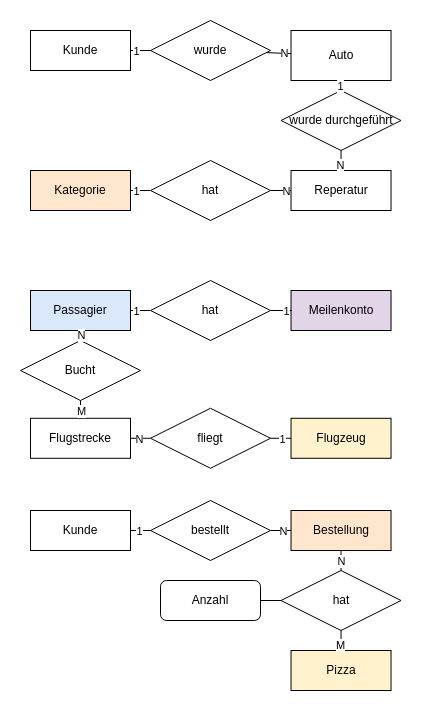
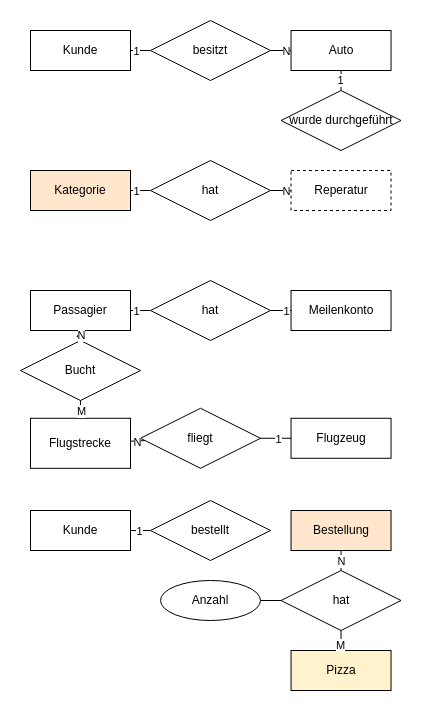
- <mxCell id="4" value="wurde" style="shape=rhombus;perimeter=rhombusPerimeter;whiteSpace=wrap;html=1;align=center;" parent="1" vertex="1"><mxGeometry x="150" width="120" height="60" as="geometry" y="20" /></mxCell>
+ <mxCell id="4" value="besitzt" style="shape=rhombus;perimeter=rhombusPerimeter;whiteSpace=wrap;html=1;align=center;" parent="1" vertex="1"><mxGeometry x="150" width="120" height="60" as="geometry" y="20" /></mxCell>
- <mxCell id="3" value="Auto" style="whiteSpace=wrap;html=1;align=center;" parent="1" vertex="1"><mxGeometry x="290.53" y="30" width="100" height="50" as="geometry" /></mxCell>
+ <mxCell id="3" value="Auto" style="whiteSpace=wrap;html=1;align=center;" parent="1" vertex="1"><mxGeometry x="290.53" y="30" width="100" height="40" as="geometry" /></mxCell>
- <mxCell id="13" value="" style="endArrow=none;html=1;rounded=0;" parent="1" source="10" target="9" edge="1"><mxGeometry relative="1" as="geometry"><mxPoint x="100.53" y="150" as="sourcePoint" /><mxPoint x="260.53" y="150" as="targetPoint" /></mxGeometry></mxCell>
- <mxCell id="14" value="N" style="edgeLabel;html=1;align=center;verticalAlign=middle;resizable=0;points=[];" parent="13" vertex="1" connectable="0"><mxGeometry x="-0.4" y="1" relative="1" as="geometry"><mxPoint as="offset" /></mxGeometry></mxCell>
- <mxCell id="10" value="Reperatur" style="whiteSpace=wrap;html=1;align=center;" parent="1" vertex="1"><mxGeometry x="290.53" y="170" width="100" height="40" as="geometry" /></mxCell>
+ <mxCell id="10" value="Reperatur" style="whiteSpace=wrap;html=1;align=center;dashed=1;" parent="1" vertex="1"><mxGeometry x="290.53" y="170" width="100" height="40" as="geometry" /></mxCell>
- <mxCell id="21" value="Passagier" style="whiteSpace=wrap;html=1;align=center;fillColor=#dae8fc;" parent="1" vertex="1"><mxGeometry x="30" y="290" width="100" height="40" as="geometry" /></mxCell>
+ <mxCell id="21" value="Passagier" style="whiteSpace=wrap;html=1;align=center;" parent="1" vertex="1"><mxGeometry x="30" y="290" width="100" height="40" as="geometry" /></mxCell>
- <mxCell id="22" value="Meilenkonto" style="whiteSpace=wrap;html=1;align=center;fillColor=#e1d5e7;" parent="1" vertex="1"><mxGeometry x="290.53" y="290" width="100" height="40" as="geometry" /></mxCell>
+ <mxCell id="22" value="Meilenkonto" style="whiteSpace=wrap;html=1;align=center;" parent="1" vertex="1"><mxGeometry x="290.53" y="290" width="100" height="40" as="geometry" /></mxCell>
- <mxCell id="30" value="" style="endArrow=none;html=1;rounded=0;" parent="1" source="21" target="28" edge="1"><mxGeometry relative="1" as="geometry"><mxPoint x="110" y="410" as="sourcePoint" /><mxPoint x="270" y="410" as="targetPoint" /></mxGeometry></mxCell>
+ <mxCell id="30" value="" style="endArrow=diamond;html=1;rounded=0;" parent="1" source="21" target="28" edge="1"><mxGeometry relative="1" as="geometry"><mxPoint x="110" y="410" as="sourcePoint" /><mxPoint x="270" y="410" as="targetPoint" /></mxGeometry></mxCell>
- <mxCell id="29" value="Flugstrecke" style="whiteSpace=wrap;html=1;align=center;" parent="1" vertex="1"><mxGeometry x="30" y="417.78" width="100" height="40" as="geometry" /></mxCell>
+ <mxCell id="29" value="Flugstrecke" style="whiteSpace=wrap;html=1;align=center;" parent="1" vertex="1"><mxGeometry x="30" y="417.78" width="100" height="50" as="geometry" /></mxCell>
- <mxCell id="35" value="fliegt" style="shape=rhombus;perimeter=rhombusPerimeter;whiteSpace=wrap;html=1;align=center;" parent="1" vertex="1"><mxGeometry x="150" y="407.78" width="120" height="60" as="geometry" /></mxCell>
+ <mxCell id="35" value="fliegt" style="shape=rhombus;perimeter=rhombusPerimeter;whiteSpace=wrap;html=1;align=center;" parent="1" vertex="1"><mxGeometry x="140" y="407.78" width="120" height="60" as="geometry" /></mxCell>
- <mxCell id="34" value="Flugzeug" style="whiteSpace=wrap;html=1;align=center;fillColor=#fff2cc;" parent="1" vertex="1"><mxGeometry x="290.53" y="417.78" width="100" height="40" as="geometry" /></mxCell>
+ <mxCell id="34" value="Flugzeug" style="whiteSpace=wrap;html=1;align=center;" parent="1" vertex="1"><mxGeometry x="290.53" y="417.78" width="100" height="40" as="geometry" /></mxCell>
- <mxCell id="47" value="" style="endArrow=none;html=1;rounded=0;" parent="1" source="41" target="42" edge="1"><mxGeometry relative="1" as="geometry"><mxPoint x="170" y="640" as="sourcePoint" /><mxPoint x="330" y="640" as="targetPoint" /></mxGeometry></mxCell>
- <mxCell id="48" value="N" style="edgeLabel;html=1;align=center;verticalAlign=middle;resizable=0;points=[];" parent="47" vertex="1" connectable="0"><mxGeometry x="0.141" relative="1" as="geometry"><mxPoint as="offset" /></mxGeometry></mxCell>
- <mxCell id="53" value="Anzahl" style="whiteSpace=wrap;html=1;align=center;rounded=1;" parent="1" vertex="1"><mxGeometry x="160" y="580" width="100" height="40" as="geometry" /></mxCell>
+ <mxCell id="53" value="Anzahl" style="ellipse;whiteSpace=wrap;html=1;align=center;" parent="1" vertex="1"><mxGeometry x="160" y="580" width="100" height="40" as="geometry" /></mxCell>
